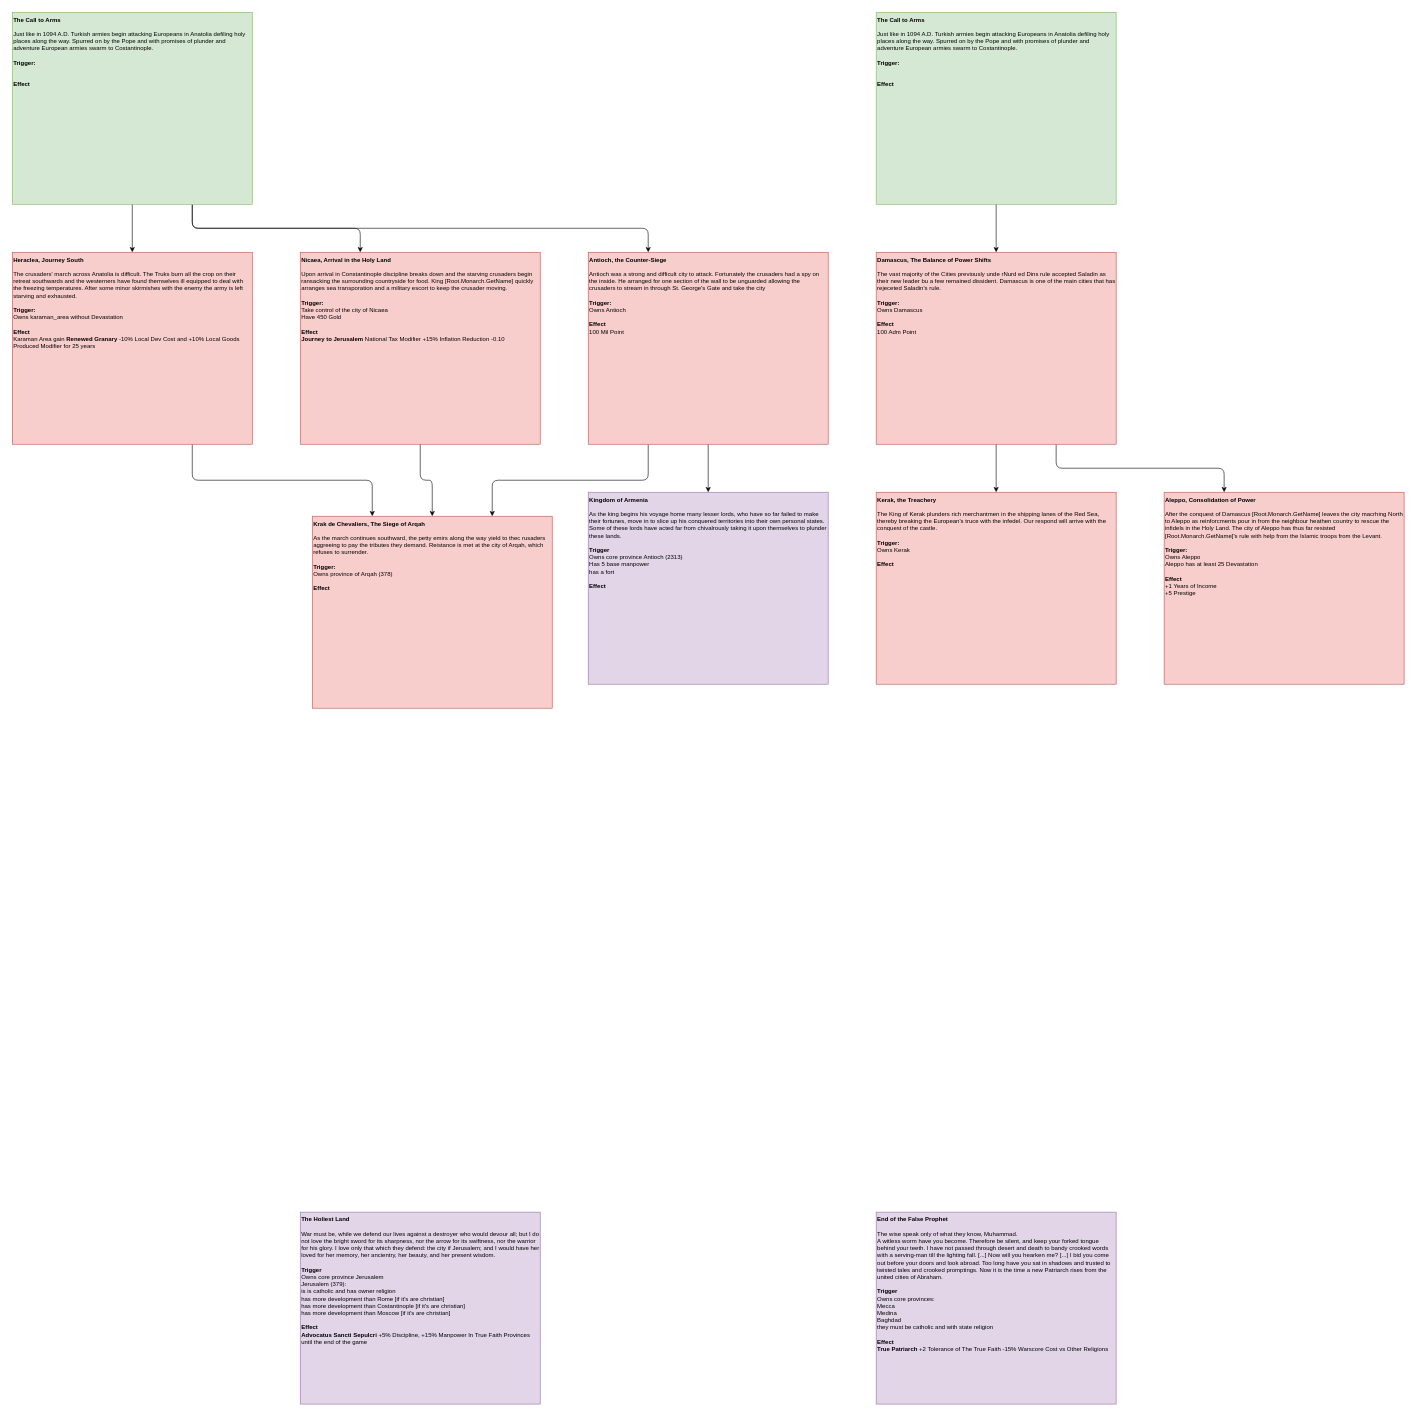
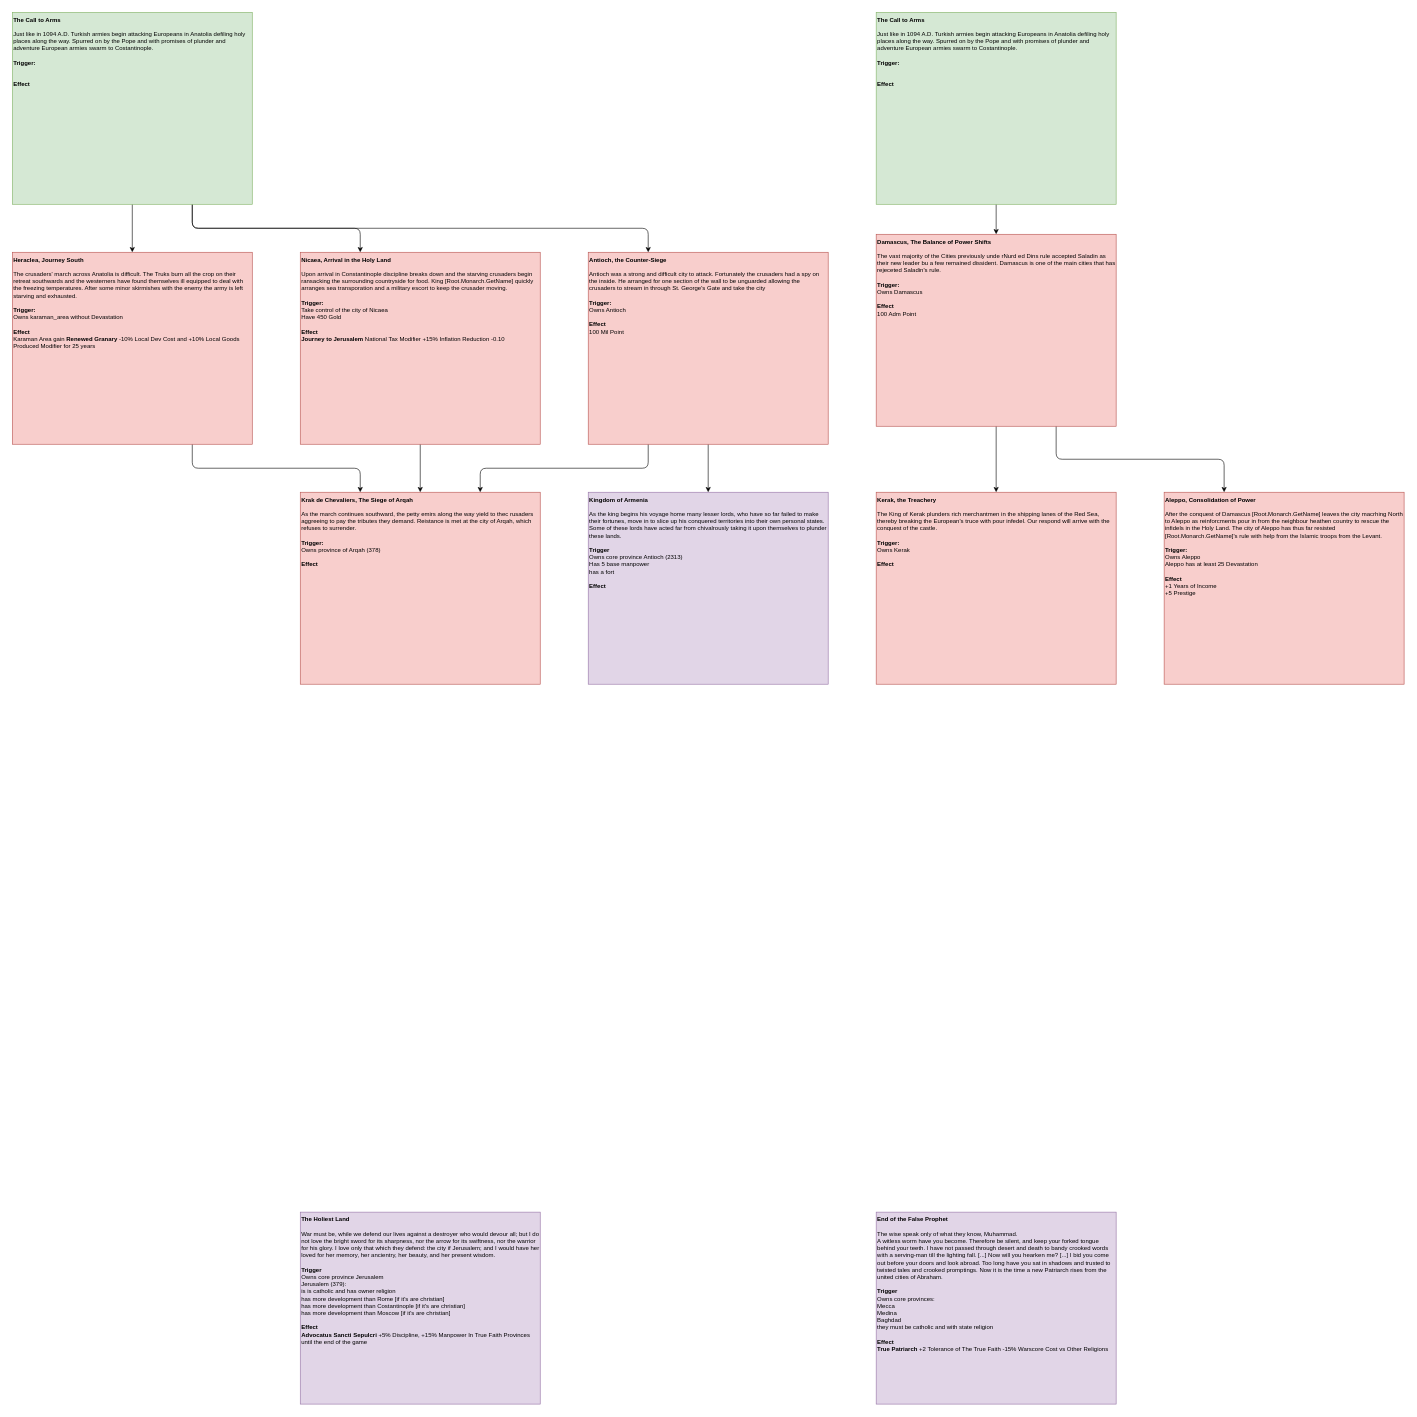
- <mxCell id="22" value="&lt;b style=&quot;font-size: 10px&quot;&gt;Damascus, The Balance of Power Shifts&lt;br&gt;&lt;br style=&quot;font-size: 10px&quot;&gt;&lt;/b&gt;&lt;span style=&quot;font-size: 10px&quot;&gt;The vast majority of the Cities previously unde rNurd ed Dins rule accepted Saladin as their new leader bu a few remained dissident. Damascus is one of the main cities that has rejeceted Saladin's rule.&lt;br&gt;&lt;/span&gt;&lt;br style=&quot;font-size: 10px&quot;&gt;&lt;b style=&quot;font-size: 10px&quot;&gt;Trigger:&lt;/b&gt;&lt;br style=&quot;font-size: 10px&quot;&gt;Owns Damascus&lt;br&gt;&lt;br style=&quot;font-size: 10px&quot;&gt;&lt;b style=&quot;font-size: 10px&quot;&gt;Effect&lt;br&gt;&lt;/b&gt;100 Adm Point" style="rounded=0;whiteSpace=wrap;html=1;align=left;fillColor=#f8cecc;strokeColor=#b85450;verticalAlign=top;fontSize=10;" parent="1" vertex="1"><mxGeometry x="1460" y="420" width="400" height="320" as="geometry" /></mxCell>
+ <mxCell id="22" value="&lt;b style=&quot;font-size: 10px&quot;&gt;Damascus, The Balance of Power Shifts&lt;br&gt;&lt;br style=&quot;font-size: 10px&quot;&gt;&lt;/b&gt;&lt;span style=&quot;font-size: 10px&quot;&gt;The vast majority of the Cities previously unde rNurd ed Dins rule accepted Saladin as their new leader bu a few remained dissident. Damascus is one of the main cities that has rejeceted Saladin's rule.&lt;br&gt;&lt;/span&gt;&lt;br style=&quot;font-size: 10px&quot;&gt;&lt;b style=&quot;font-size: 10px&quot;&gt;Trigger:&lt;/b&gt;&lt;br style=&quot;font-size: 10px&quot;&gt;Owns Damascus&lt;br&gt;&lt;br style=&quot;font-size: 10px&quot;&gt;&lt;b style=&quot;font-size: 10px&quot;&gt;Effect&lt;br&gt;&lt;/b&gt;100 Adm Point" style="rounded=0;whiteSpace=wrap;html=1;align=left;fillColor=#f8cecc;strokeColor=#b85450;verticalAlign=top;fontSize=10;" parent="1" vertex="1"><mxGeometry x="1460" y="390" width="400" height="320" as="geometry" /></mxCell>
- <mxCell id="23" value="&lt;b style=&quot;font-size: 10px&quot;&gt;Kerak, the Treachery&lt;br&gt;&lt;br style=&quot;font-size: 10px&quot;&gt;&lt;/b&gt;&lt;span style=&quot;font-size: 10px&quot;&gt;The King of Kerak plunders rich merchantmen in the shipping lanes of the Red Sea, thereby breaking the European's truce with the infedel. Our respond will arrive with the conquest of the castle.&lt;br&gt;&lt;/span&gt;&lt;br style=&quot;font-size: 10px&quot;&gt;&lt;b style=&quot;font-size: 10px&quot;&gt;Trigger:&lt;/b&gt;&lt;br style=&quot;font-size: 10px&quot;&gt;Owns Kerak&lt;br&gt;&lt;br style=&quot;font-size: 10px&quot;&gt;&lt;b style=&quot;font-size: 10px&quot;&gt;Effect&lt;br&gt;&lt;/b&gt;" style="rounded=0;whiteSpace=wrap;html=1;align=left;fillColor=#f8cecc;strokeColor=#b85450;verticalAlign=top;fontSize=10;" parent="1" vertex="1"><mxGeometry x="1460" y="820" width="400" height="320" as="geometry" /></mxCell>
+ <mxCell id="23" value="&lt;b style=&quot;font-size: 10px&quot;&gt;Kerak, the Treachery&lt;br&gt;&lt;br style=&quot;font-size: 10px&quot;&gt;&lt;/b&gt;&lt;span style=&quot;font-size: 10px&quot;&gt;The King of Kerak plunders rich merchantmen in the shipping lanes of the Red Sea, thereby breaking the European's truce with pour infedel. Our respond will arrive with the conquest of the castle.&lt;br&gt;&lt;/span&gt;&lt;br style=&quot;font-size: 10px&quot;&gt;&lt;b style=&quot;font-size: 10px&quot;&gt;Trigger:&lt;/b&gt;&lt;br style=&quot;font-size: 10px&quot;&gt;Owns Kerak&lt;br&gt;&lt;br style=&quot;font-size: 10px&quot;&gt;&lt;b style=&quot;font-size: 10px&quot;&gt;Effect&lt;br&gt;&lt;/b&gt;" style="rounded=0;whiteSpace=wrap;html=1;align=left;fillColor=#f8cecc;strokeColor=#b85450;verticalAlign=top;fontSize=10;" parent="1" vertex="1"><mxGeometry x="1460" y="820" width="400" height="320" as="geometry" /></mxCell>
- <mxCell id="14" value="&lt;b style=&quot;font-size: 10px&quot;&gt;Krak de Chevaliers, The Siege of Arqah&lt;br style=&quot;font-size: 10px&quot;&gt;&lt;/b&gt;&lt;br style=&quot;font-size: 10px&quot;&gt;&lt;div style=&quot;font-size: 10px&quot;&gt;As the march continues southward, the petty emirs along the way yield to thec rusaders aggreeing to pay the tributes they demand. Reistance is met at the city of Arqah, which refuses to surrender.&lt;/div&gt;&lt;br style=&quot;font-size: 10px&quot;&gt;&lt;b style=&quot;font-size: 10px&quot;&gt;Trigger:&lt;/b&gt;&lt;br style=&quot;font-size: 10px&quot;&gt;Owns province of Arqah (378)&lt;br&gt;&lt;br style=&quot;font-size: 10px&quot;&gt;&lt;b style=&quot;font-size: 10px&quot;&gt;Effect&lt;/b&gt;&lt;br style=&quot;font-size: 10px&quot;&gt;" style="rounded=0;whiteSpace=wrap;html=1;align=left;fillColor=#f8cecc;strokeColor=#b85450;verticalAlign=top;fontSize=10;" parent="1" vertex="1"><mxGeometry x="520" y="860" width="400" height="320" as="geometry" /></mxCell>
+ <mxCell id="14" value="&lt;b style=&quot;font-size: 10px&quot;&gt;Krak de Chevaliers, The Siege of Arqah&lt;br style=&quot;font-size: 10px&quot;&gt;&lt;/b&gt;&lt;br style=&quot;font-size: 10px&quot;&gt;&lt;div style=&quot;font-size: 10px&quot;&gt;As the march continues southward, the petty emirs along the way yield to thec rusaders aggreeing to pay the tributes they demand. Reistance is met at the city of Arqah, which refuses to surrender.&lt;/div&gt;&lt;br style=&quot;font-size: 10px&quot;&gt;&lt;b style=&quot;font-size: 10px&quot;&gt;Trigger:&lt;/b&gt;&lt;br style=&quot;font-size: 10px&quot;&gt;Owns province of Arqah (378)&lt;br&gt;&lt;br style=&quot;font-size: 10px&quot;&gt;&lt;b style=&quot;font-size: 10px&quot;&gt;Effect&lt;/b&gt;&lt;br style=&quot;font-size: 10px&quot;&gt;" style="rounded=0;whiteSpace=wrap;html=1;align=left;fillColor=#f8cecc;strokeColor=#b85450;verticalAlign=top;fontSize=10;" parent="1" vertex="1"><mxGeometry x="500" y="820" width="400" height="320" as="geometry" /></mxCell>
